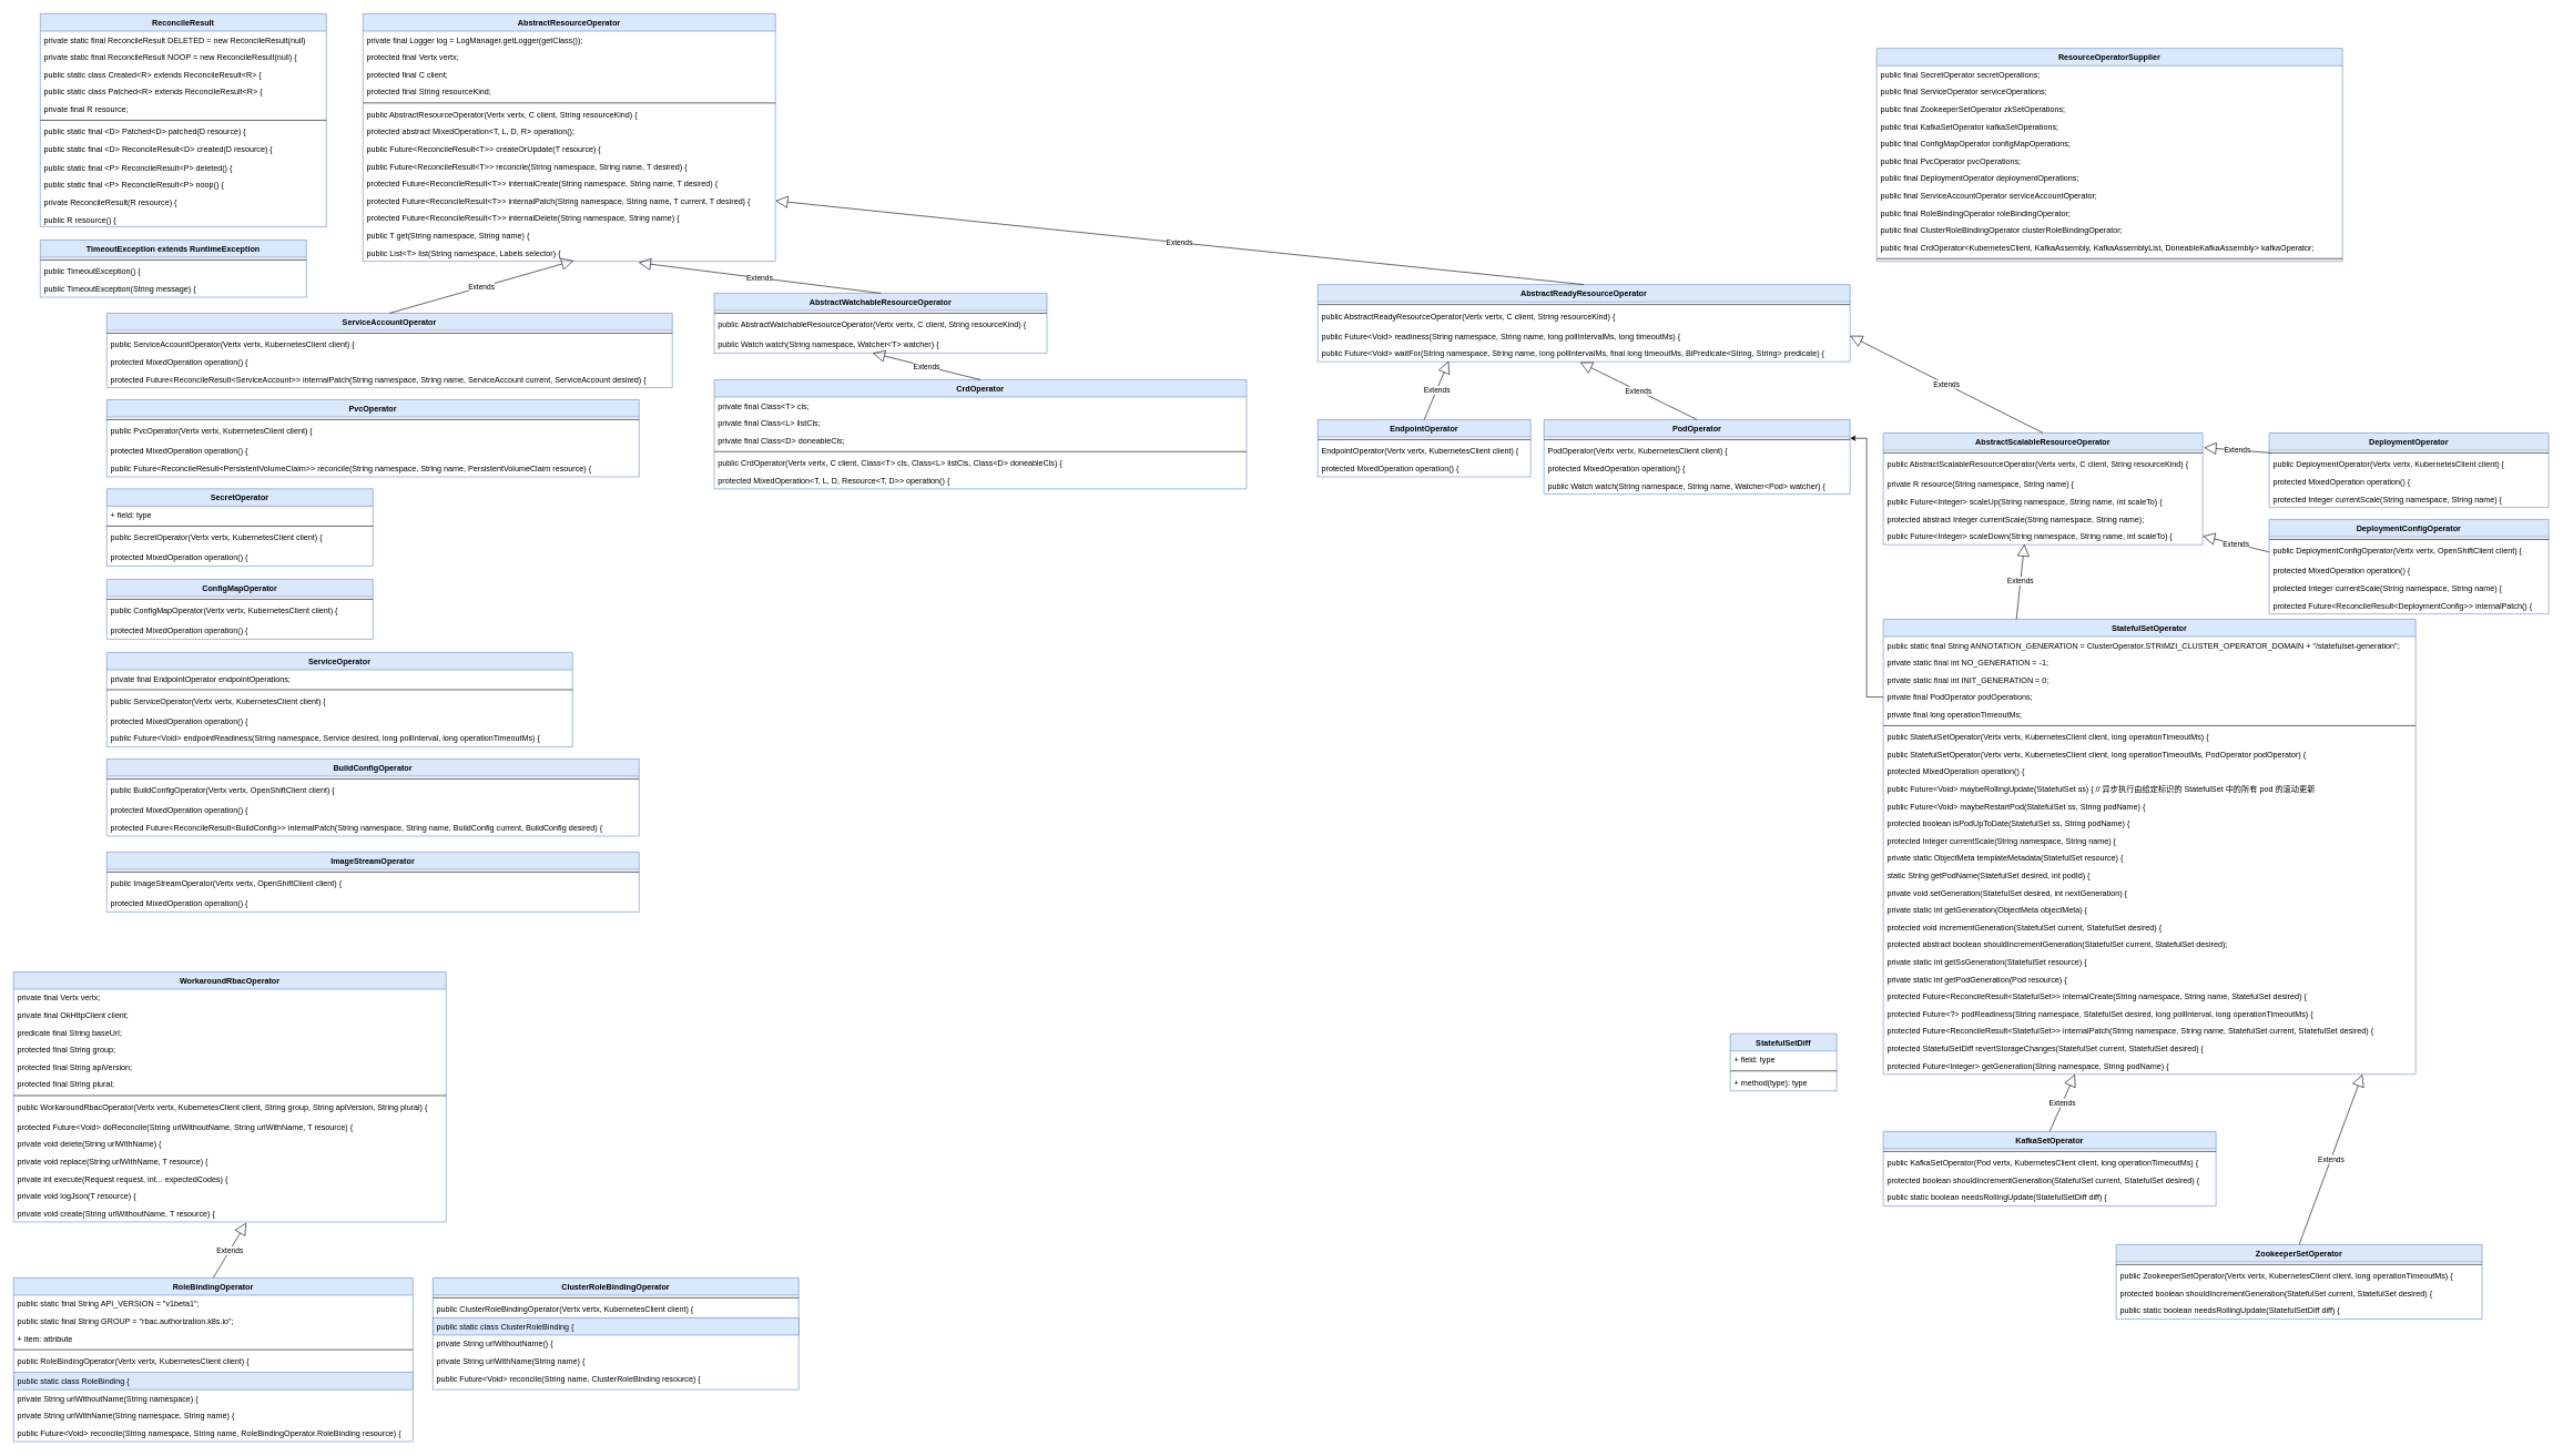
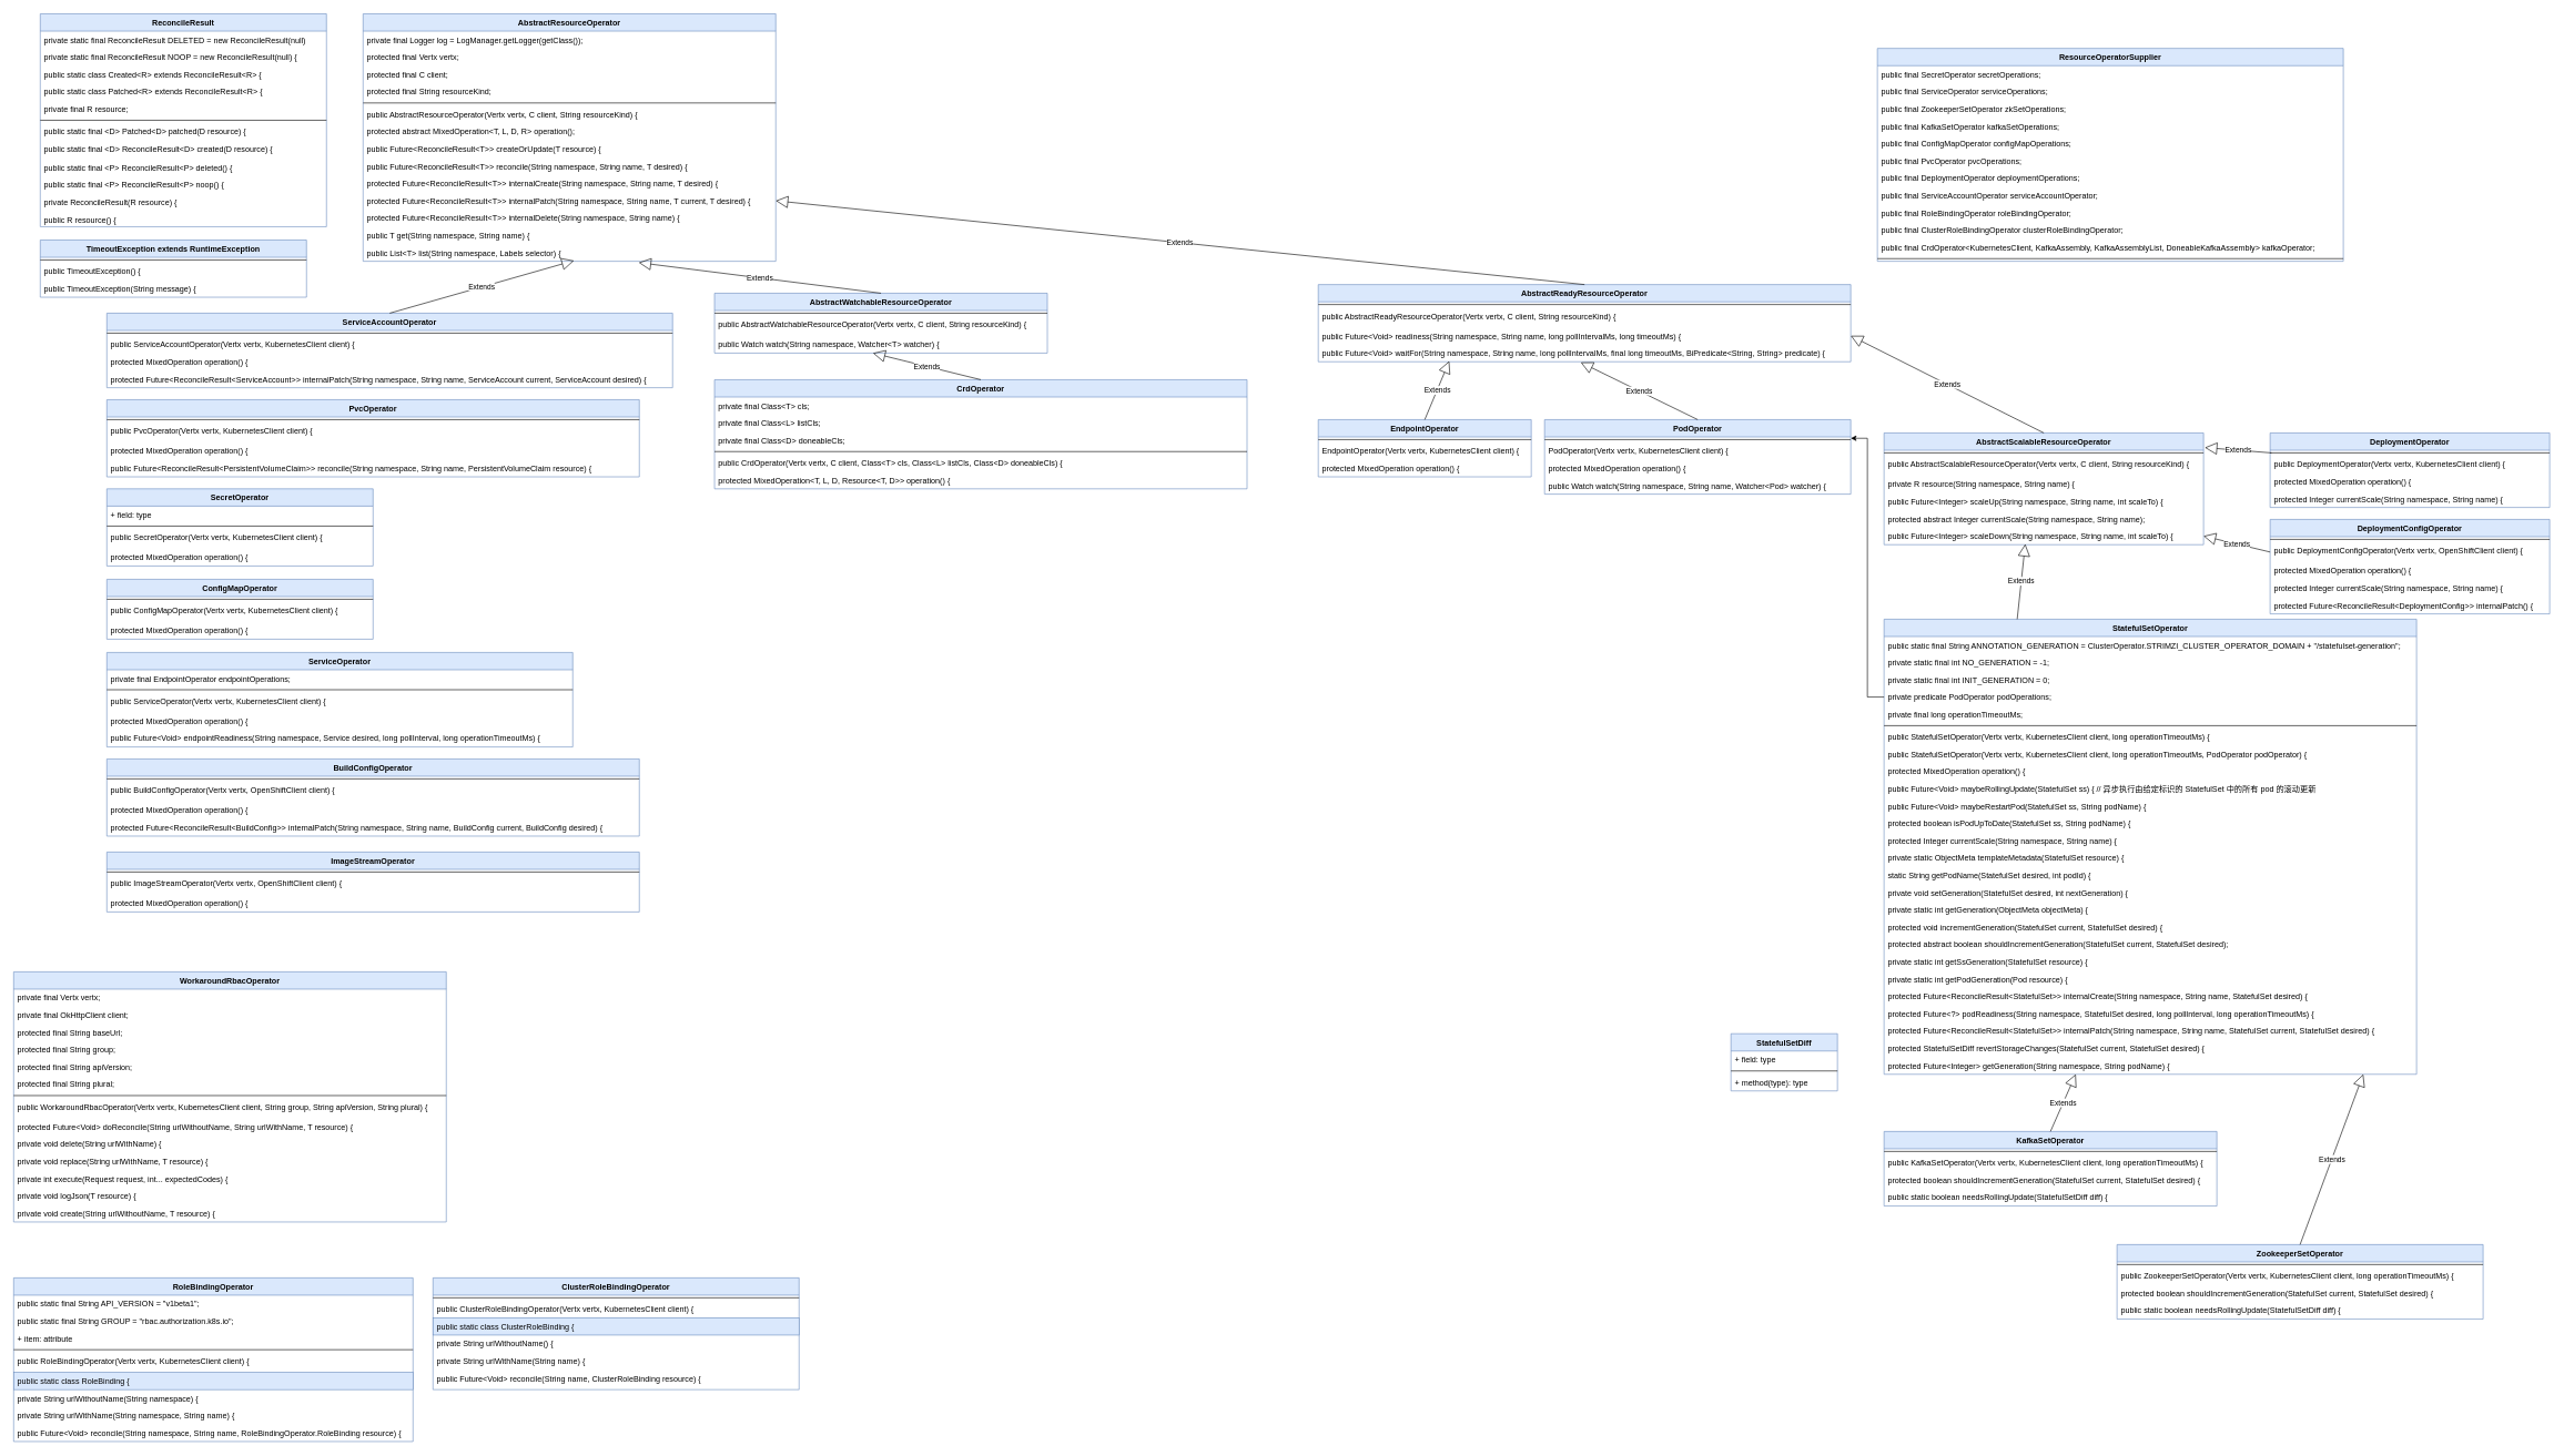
- <mxCell id="164" value="private final PodOperator podOperations;" style="text;strokeColor=none;fillColor=none;align=left;verticalAlign=top;spacingLeft=4;spacingRight=4;overflow=hidden;rotatable=0;points=[[0,0.5],[1,0.5]];portConstraint=eastwest;" vertex="1" parent="160"><mxGeometry y="104" width="800" height="26" as="geometry" /></mxCell>
+ <mxCell id="164" value="private predicate PodOperator podOperations;" style="text;strokeColor=none;fillColor=none;align=left;verticalAlign=top;spacingLeft=4;spacingRight=4;overflow=hidden;rotatable=0;points=[[0,0.5],[1,0.5]];portConstraint=eastwest;" vertex="1" parent="160"><mxGeometry y="104" width="800" height="26" as="geometry" /></mxCell>
- <mxCell id="62" value="predicate final String baseUrl;" style="text;strokeColor=none;fillColor=none;align=left;verticalAlign=top;spacingLeft=4;spacingRight=4;overflow=hidden;rotatable=0;points=[[0,0.5],[1,0.5]];portConstraint=eastwest;" vertex="1" parent="59"><mxGeometry y="78" width="650" height="26" as="geometry" /></mxCell>
+ <mxCell id="62" value="protected final String baseUrl;" style="text;strokeColor=none;fillColor=none;align=left;verticalAlign=top;spacingLeft=4;spacingRight=4;overflow=hidden;rotatable=0;points=[[0,0.5],[1,0.5]];portConstraint=eastwest;" vertex="1" parent="59"><mxGeometry y="78" width="650" height="26" as="geometry" /></mxCell>
- <mxCell id="9" value="public KafkaSetOperator(Pod vertx, KubernetesClient client, long operationTimeoutMs) {" style="text;align=left;verticalAlign=top;spacingLeft=4;spacingRight=4;overflow=hidden;rotatable=0;points=[[0,0.5],[1,0.5]];portConstraint=eastwest;" parent="7" vertex="1"><mxGeometry y="34" width="500" height="26" as="geometry" /></mxCell>
+ <mxCell id="9" value="public KafkaSetOperator(Vertx vertx, KubernetesClient client, long operationTimeoutMs) {" style="text;align=left;verticalAlign=top;spacingLeft=4;spacingRight=4;overflow=hidden;rotatable=0;points=[[0,0.5],[1,0.5]];portConstraint=eastwest;" parent="7" vertex="1"><mxGeometry y="34" width="500" height="26" as="geometry" /></mxCell>
- <mxCell id="206" value="Extends" style="endArrow=block;endSize=16;endFill=0;html=1;exitX=0.5;exitY=0;exitDx=0;exitDy=0;entryX=0.538;entryY=1.038;entryDx=0;entryDy=0;entryPerimeter=0;" edge="1" parent="1" source="81" target="73"><mxGeometry width="160" relative="1" as="geometry"><mxPoint x="440" y="2300" as="sourcePoint" /><mxPoint x="600" y="2300" as="targetPoint" /></mxGeometry></mxCell>
